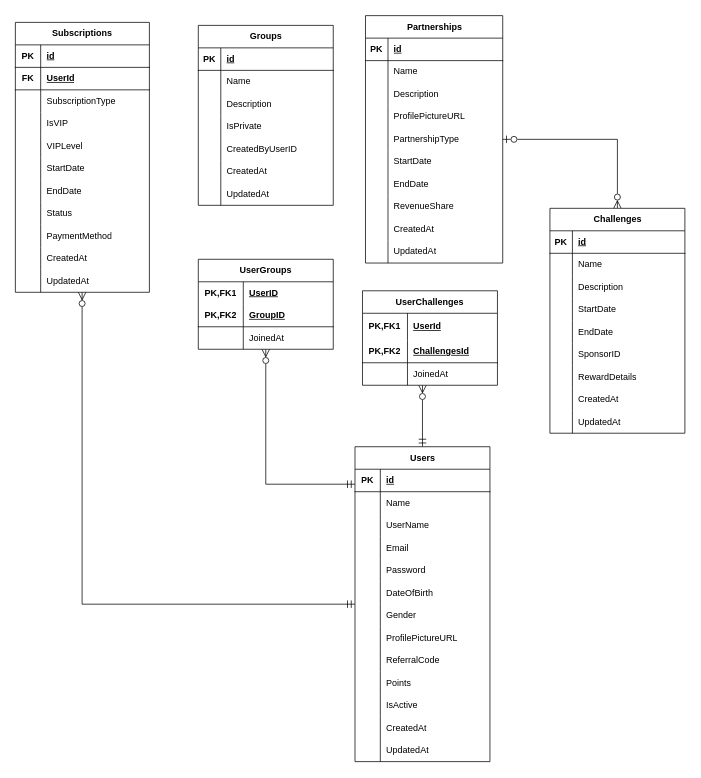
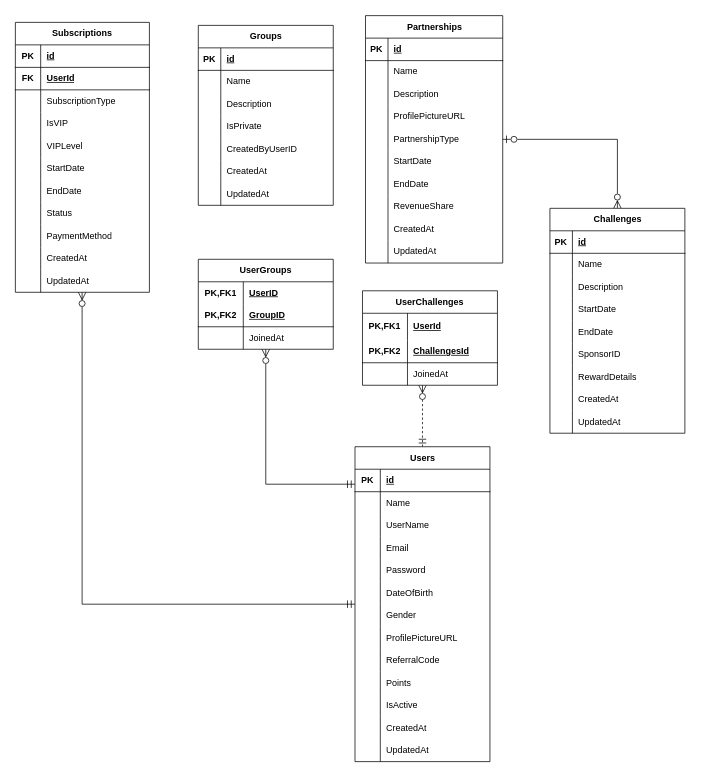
- <mxCell id="3" style="edgeStyle=orthogonalEdgeStyle;rounded=0;orthogonalLoop=1;jettySize=auto;html=1;fontSize=12;startSize=8;endSize=8;endArrow=ERzeroToMany;endFill=0;startArrow=ERmandOne;startFill=0;" parent="1" source="4" target="171" edge="1"><mxGeometry relative="1" as="geometry"><Array as="points"><mxPoint x="573" y="670" /></Array></mxGeometry></mxCell>
+ <mxCell id="3" style="edgeStyle=orthogonalEdgeStyle;rounded=0;orthogonalLoop=1;jettySize=auto;html=1;fontSize=12;startSize=8;endSize=8;endArrow=ERzeroToMany;endFill=0;startArrow=ERmandOne;startFill=0;dashed=1;" parent="1" source="4" target="171" edge="1"><mxGeometry relative="1" as="geometry"><Array as="points"><mxPoint x="573" y="670" /></Array></mxGeometry></mxCell>
